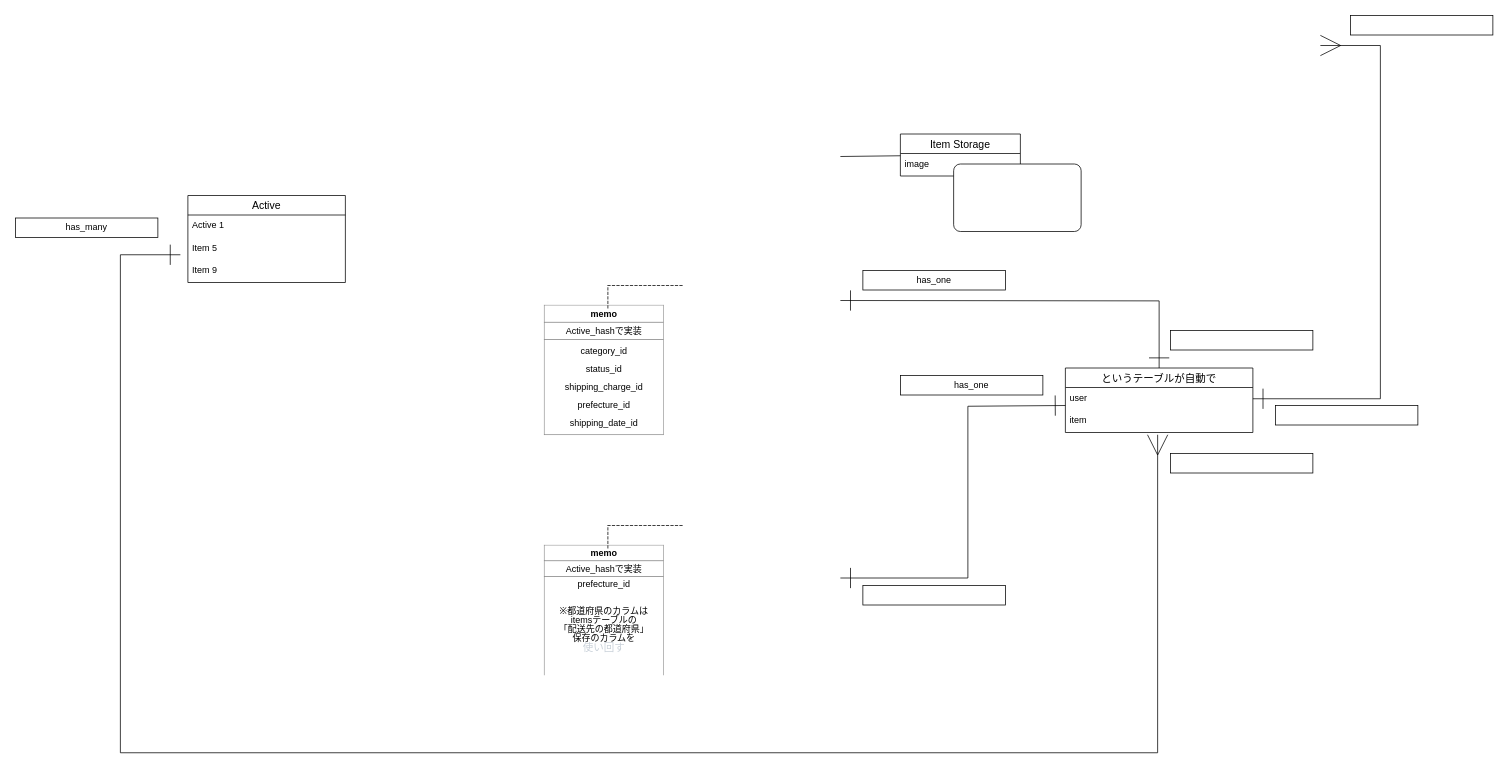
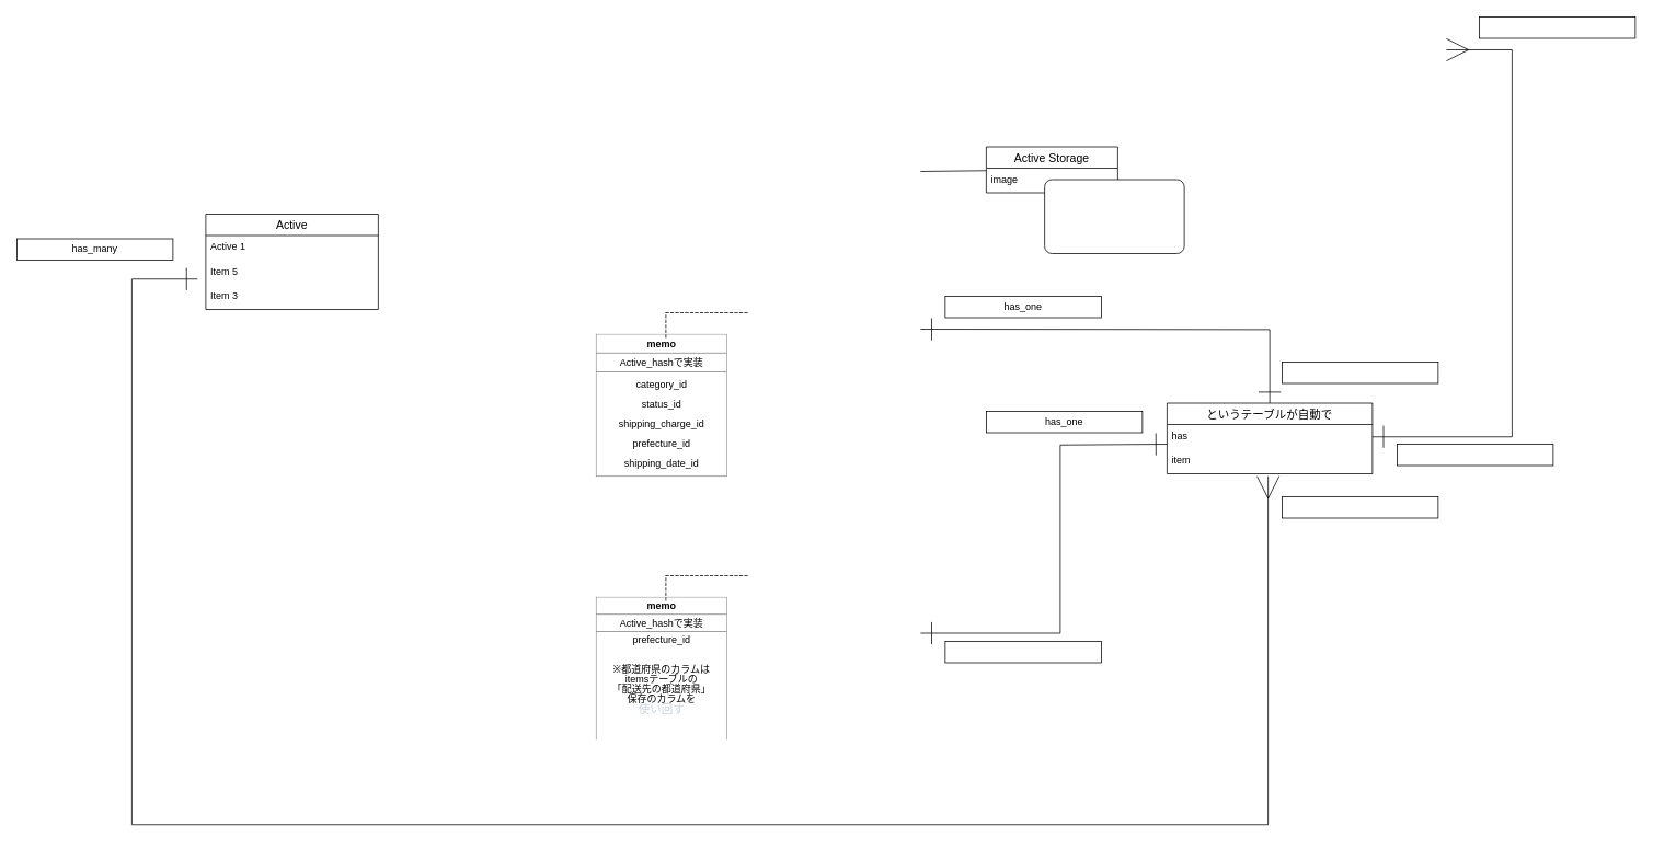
- <mxCell id="7" value="Item Storage" style="swimlane;fontStyle=0;childLayout=stackLayout;horizontal=1;startSize=26;horizontalStack=0;resizeParent=1;resizeParentMax=0;resizeLast=0;collapsible=1;marginBottom=0;align=center;fontSize=14;" vertex="1" parent="1"><mxGeometry x="1200" y="178" width="160" height="56" as="geometry" /></mxCell>
+ <mxCell id="7" value="Active Storage" style="swimlane;fontStyle=0;childLayout=stackLayout;horizontal=1;startSize=26;horizontalStack=0;resizeParent=1;resizeParentMax=0;resizeLast=0;collapsible=1;marginBottom=0;align=center;fontSize=14;" vertex="1" parent="1"><mxGeometry x="1200" y="178" width="160" height="56" as="geometry" /></mxCell>
- <mxCell id="5" value="Item 9" style="text;strokeColor=none;fillColor=none;spacingLeft=4;spacingRight=4;overflow=hidden;rotatable=0;points=[[0,0.5],[1,0.5]];portConstraint=eastwest;fontSize=12;" parent="2" vertex="1"><mxGeometry y="86" width="210" height="30" as="geometry" /></mxCell>
+ <mxCell id="5" value="Item 3" style="text;strokeColor=none;fillColor=none;spacingLeft=4;spacingRight=4;overflow=hidden;rotatable=0;points=[[0,0.5],[1,0.5]];portConstraint=eastwest;fontSize=12;" parent="2" vertex="1"><mxGeometry y="86" width="210" height="30" as="geometry" /></mxCell>
- <mxCell id="11" value="user" style="text;strokeColor=none;fillColor=none;spacingLeft=4;spacingRight=4;overflow=hidden;rotatable=0;points=[[0,0.5],[1,0.5]];portConstraint=eastwest;fontSize=12;" vertex="1" parent="10"><mxGeometry y="26" width="250" height="30" as="geometry" /></mxCell>
+ <mxCell id="11" value="has" style="text;strokeColor=none;fillColor=none;spacingLeft=4;spacingRight=4;overflow=hidden;rotatable=0;points=[[0,0.5],[1,0.5]];portConstraint=eastwest;fontSize=12;" vertex="1" parent="10"><mxGeometry y="26" width="250" height="30" as="geometry" /></mxCell>
